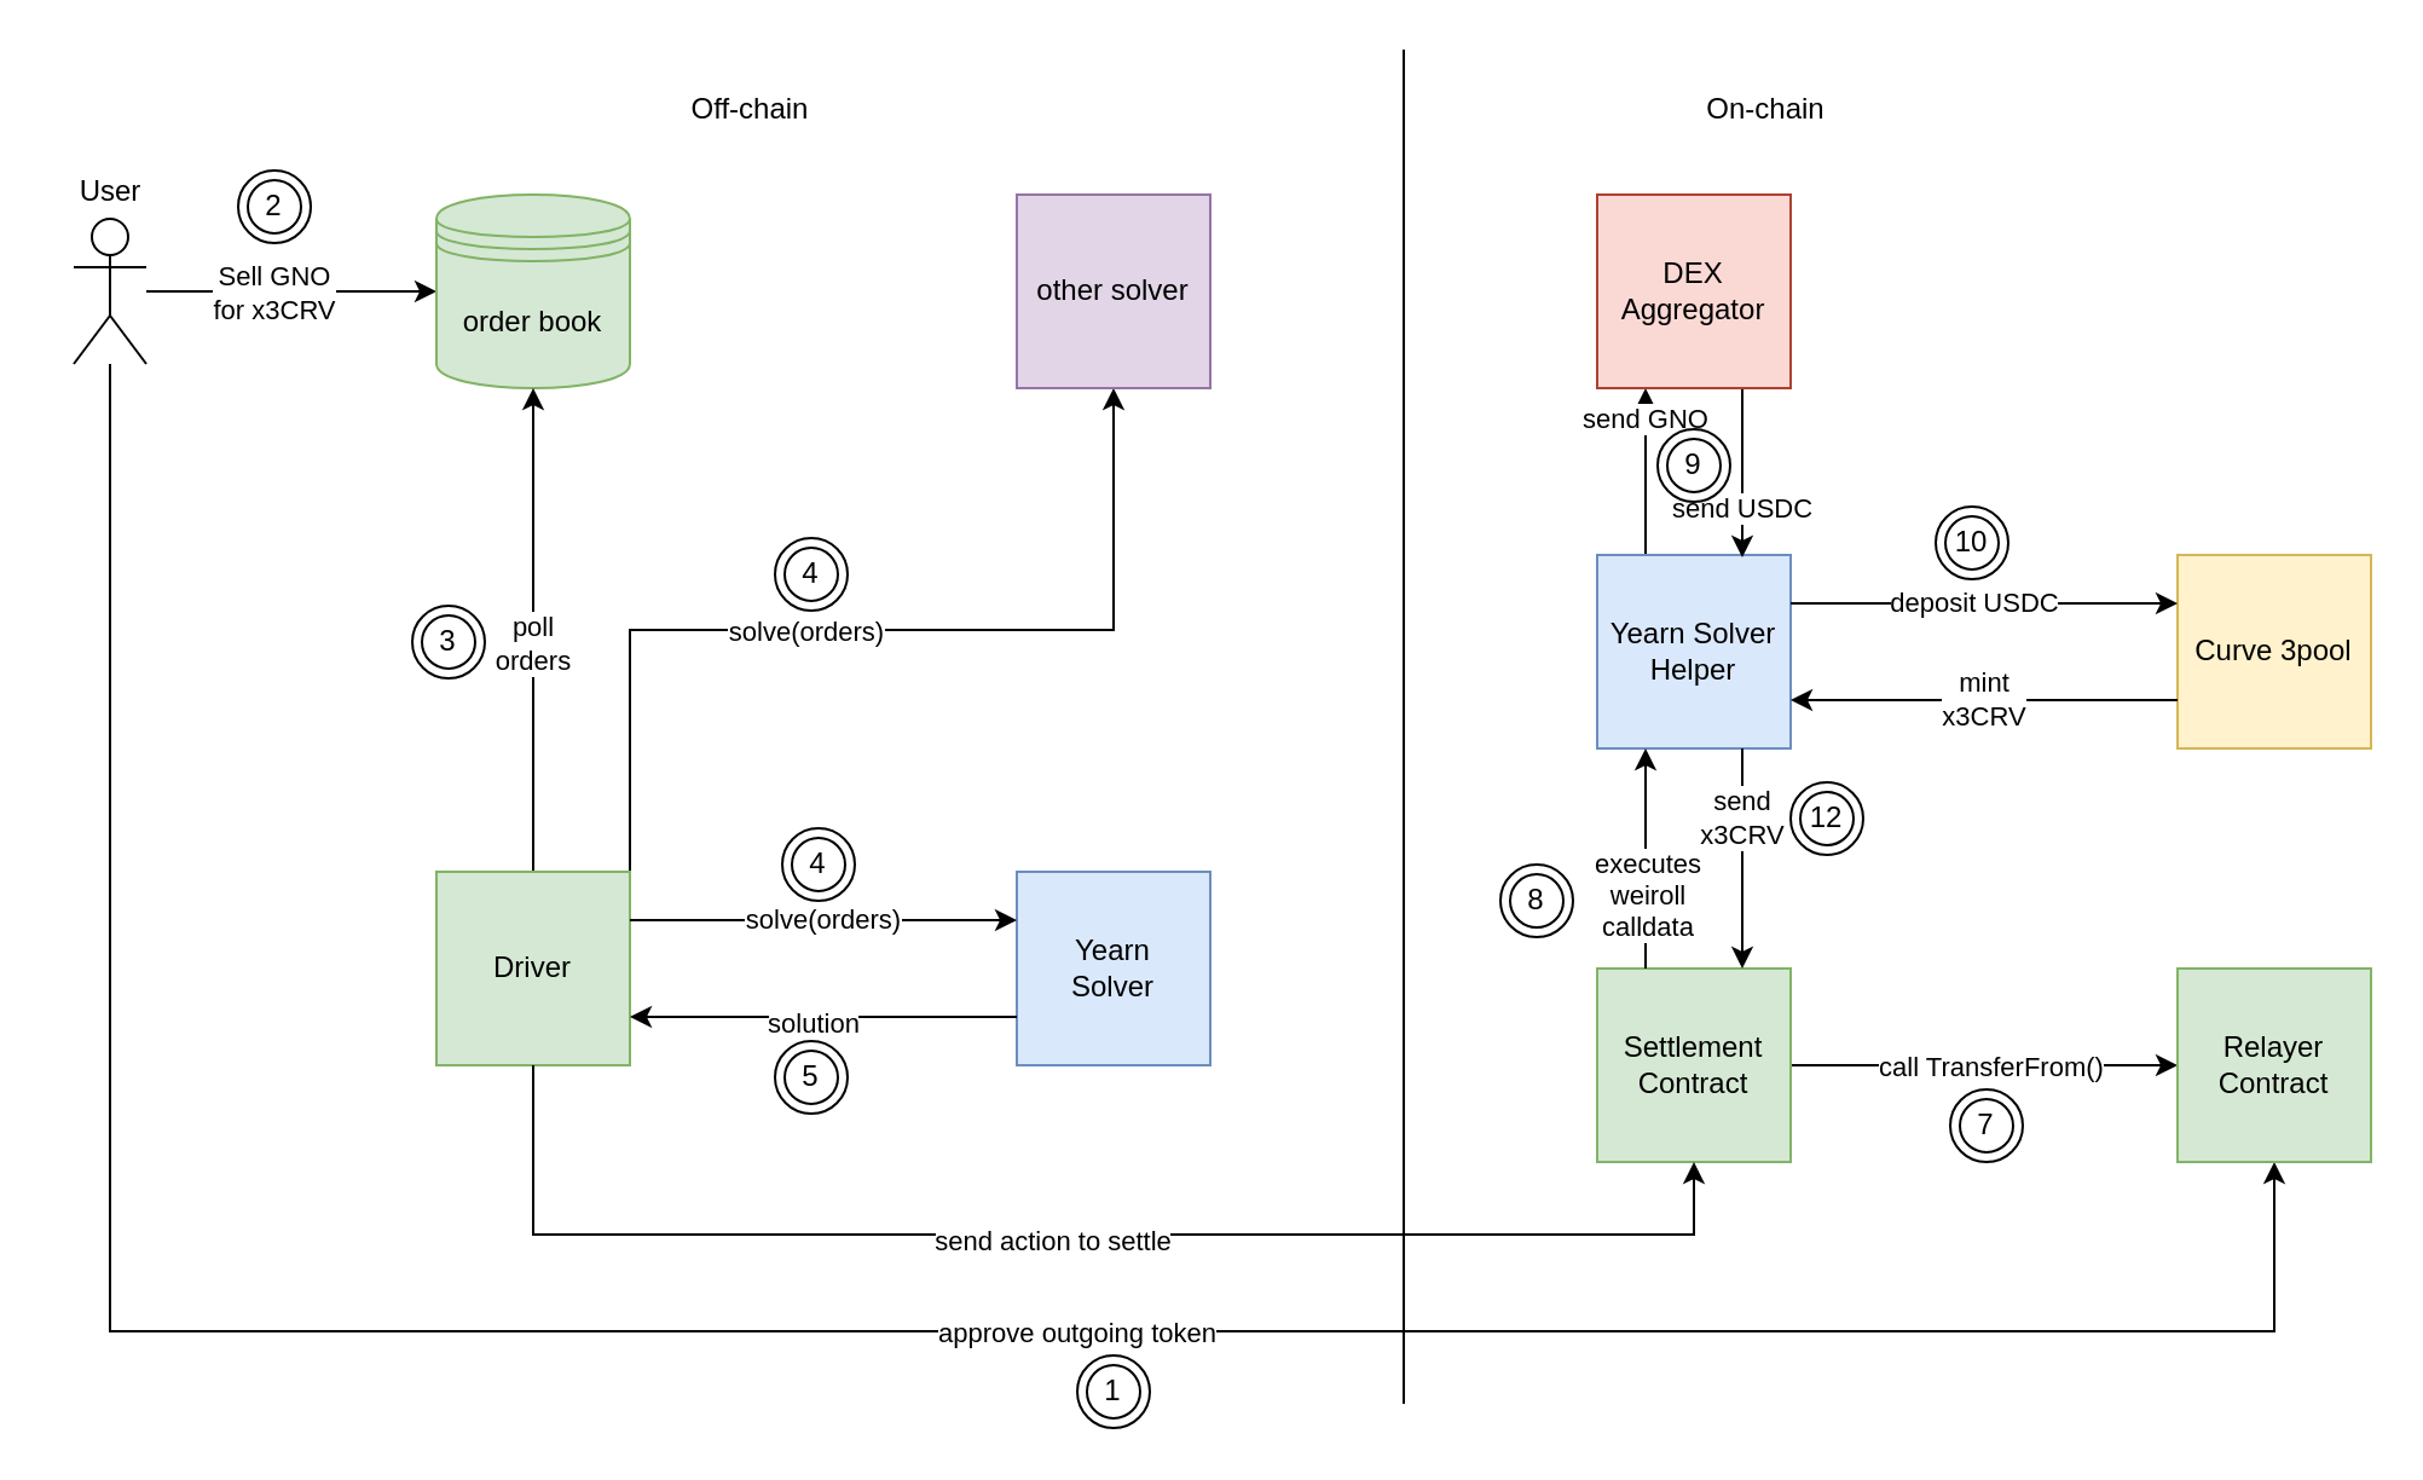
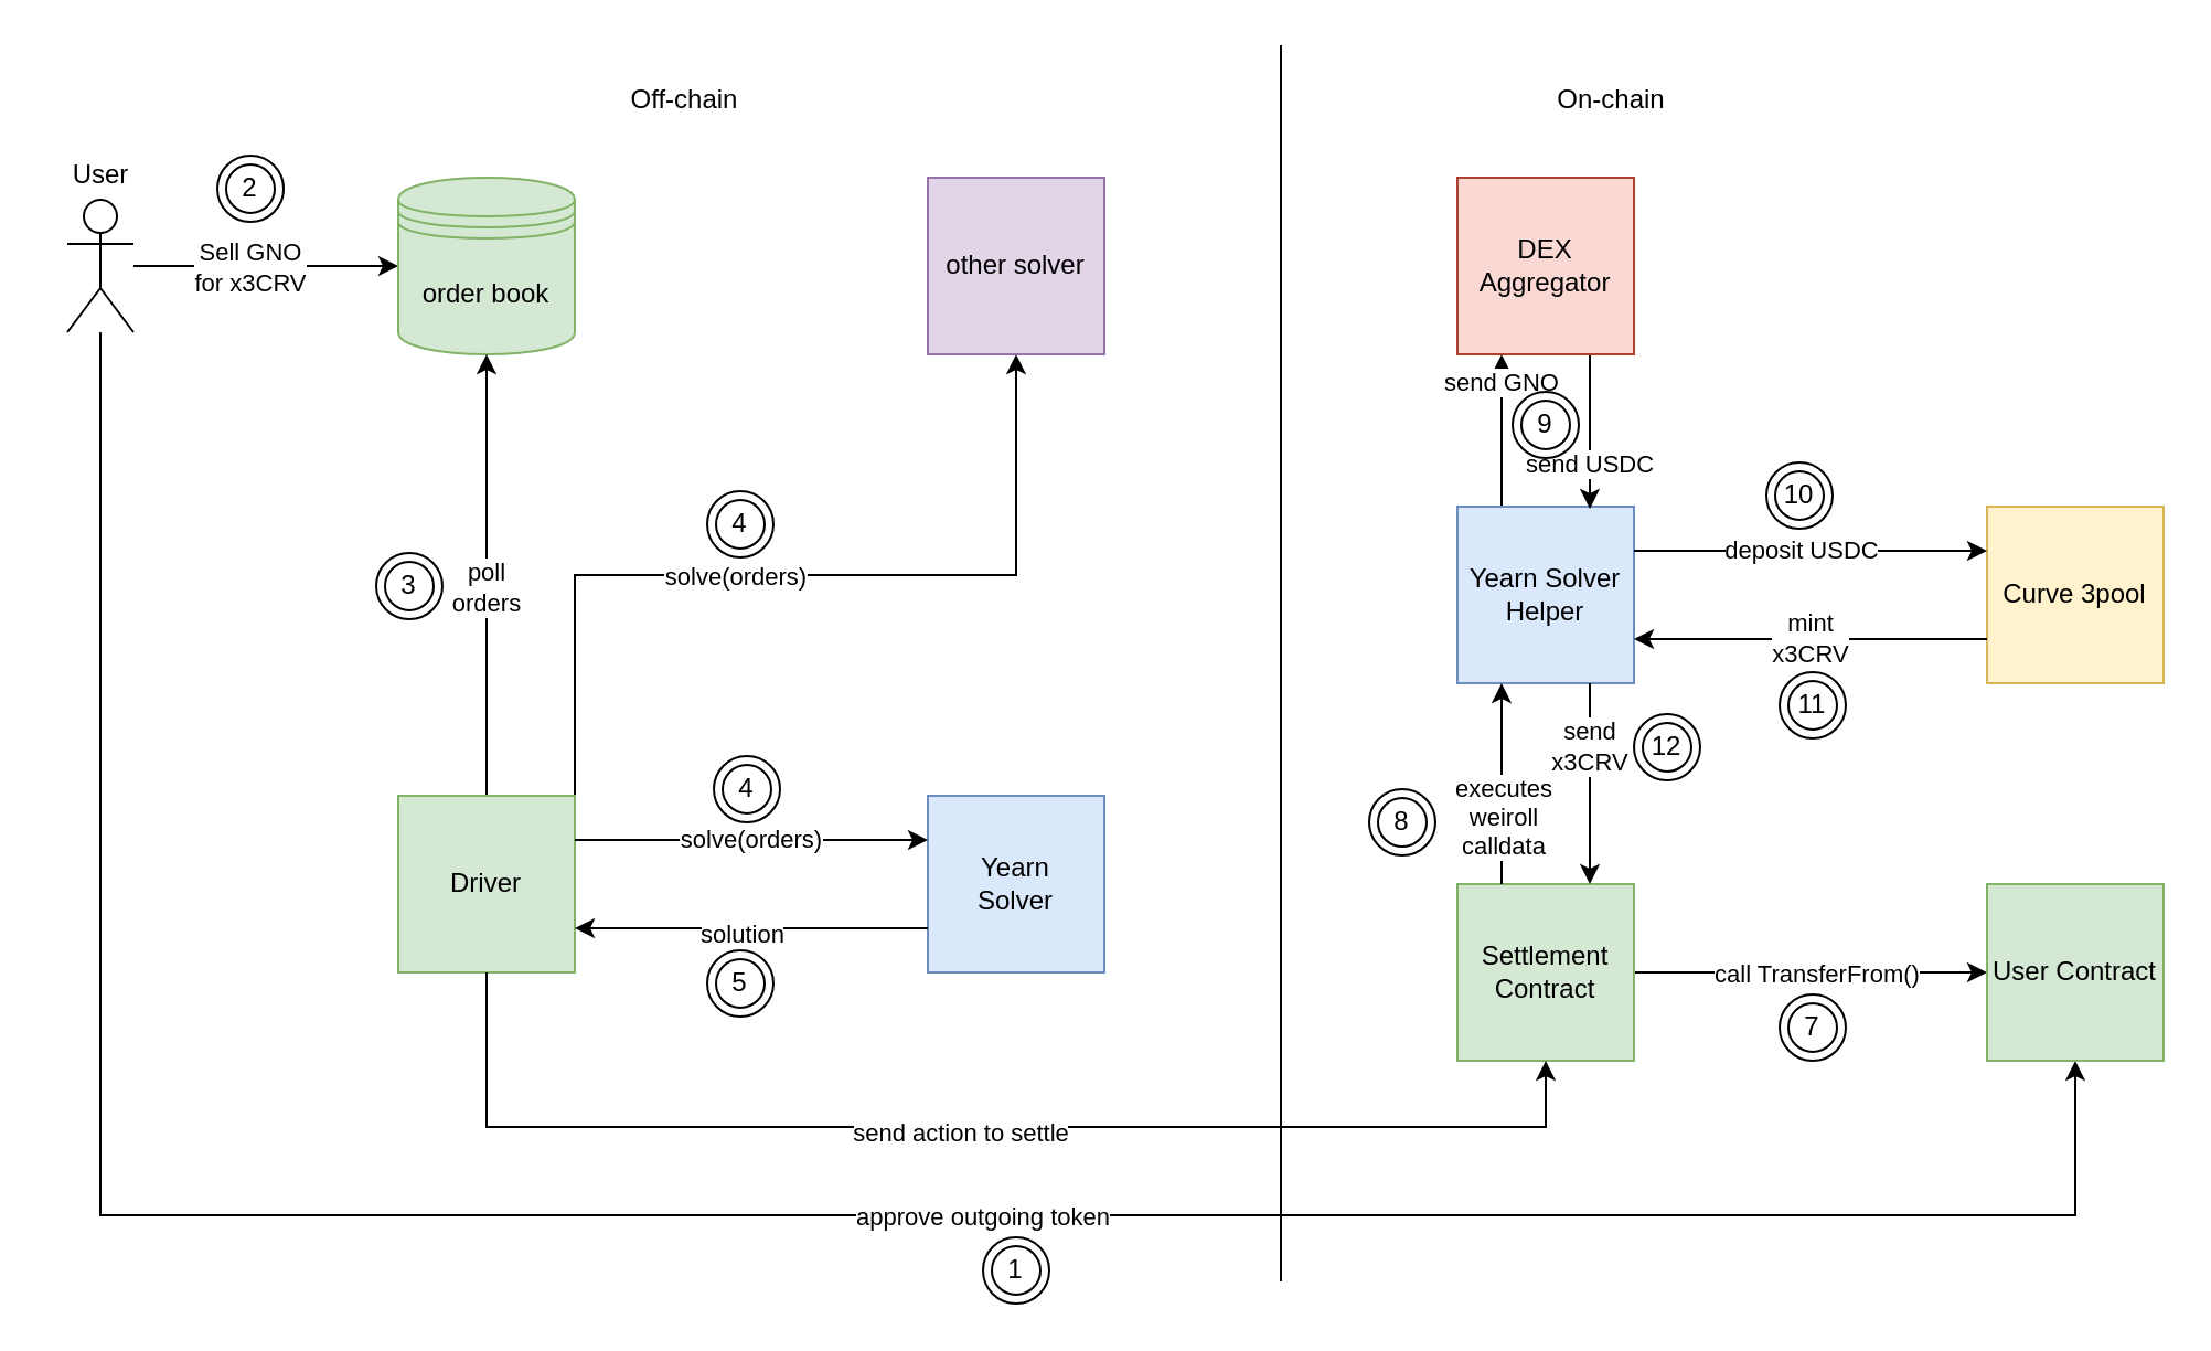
+ <mxCell id="41" value="11" style="ellipse;shape=doubleEllipse;whiteSpace=wrap;html=1;aspect=fixed;" parent="1" vertex="1"><mxGeometry x="806" y="304" width="30" height="30" as="geometry" /></mxCell>
- <mxCell id="44" value="Relayer Contract" style="whiteSpace=wrap;html=1;aspect=fixed;fillColor=#d5e8d4;strokeColor=#82b366;" parent="1" vertex="1"><mxGeometry x="900" y="400" width="80" height="80" as="geometry" /></mxCell>
+ <mxCell id="44" value="User Contract" style="whiteSpace=wrap;html=1;aspect=fixed;fillColor=#d5e8d4;strokeColor=#82b366;" parent="1" vertex="1"><mxGeometry x="900" y="400" width="80" height="80" as="geometry" /></mxCell>
